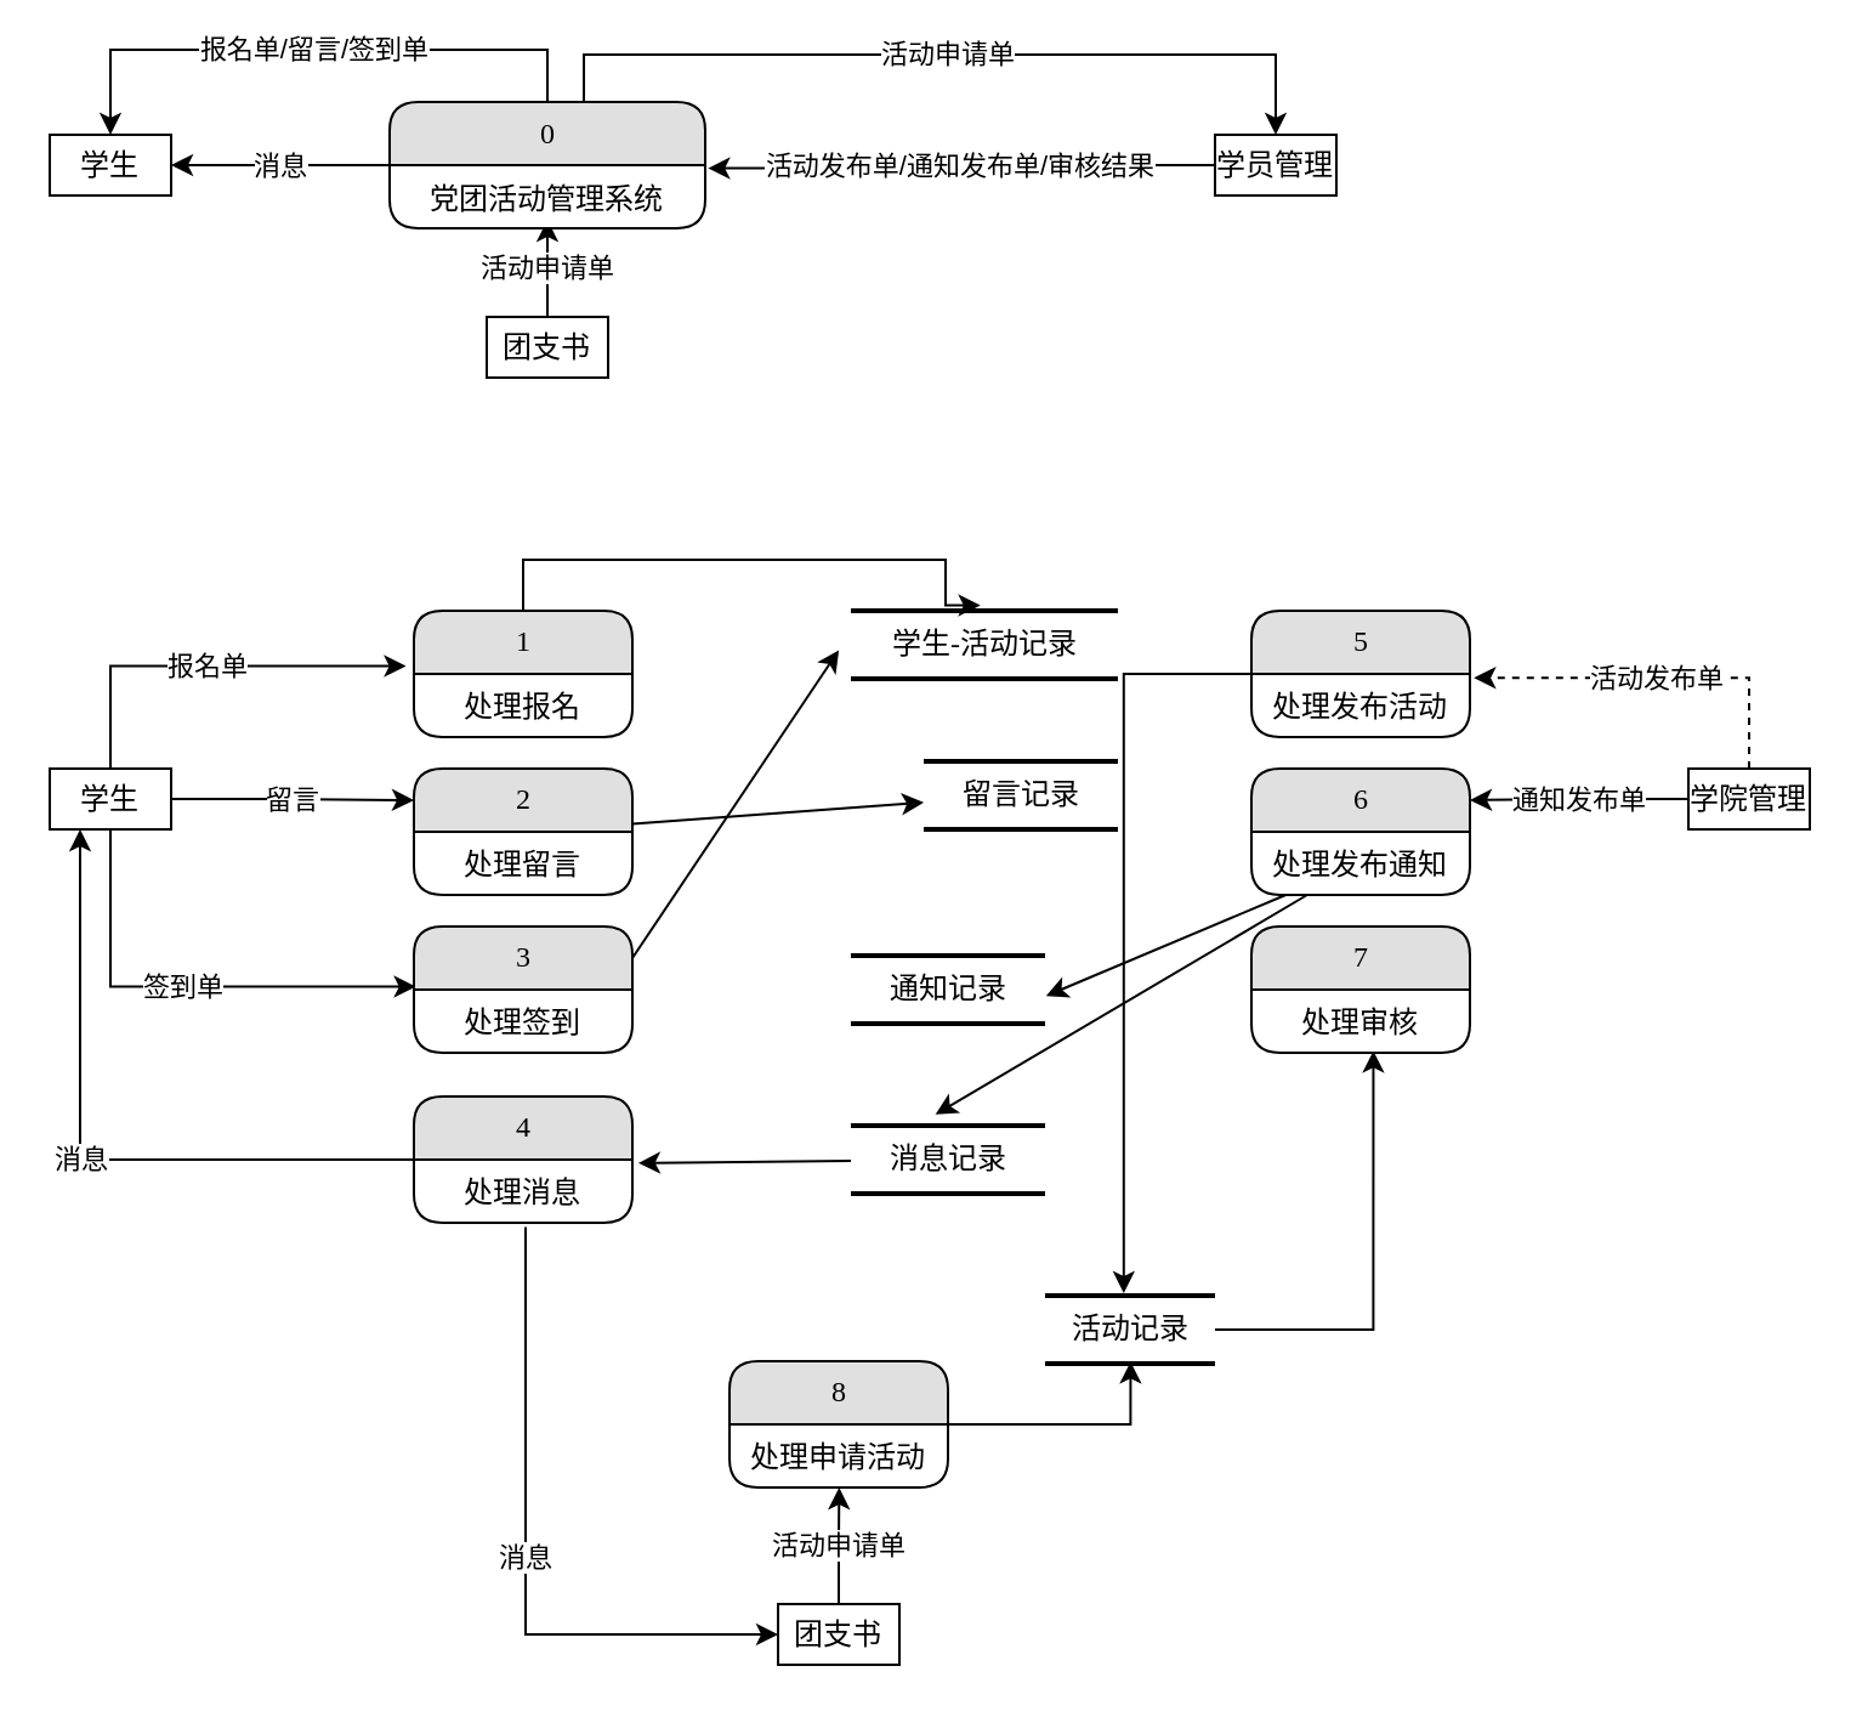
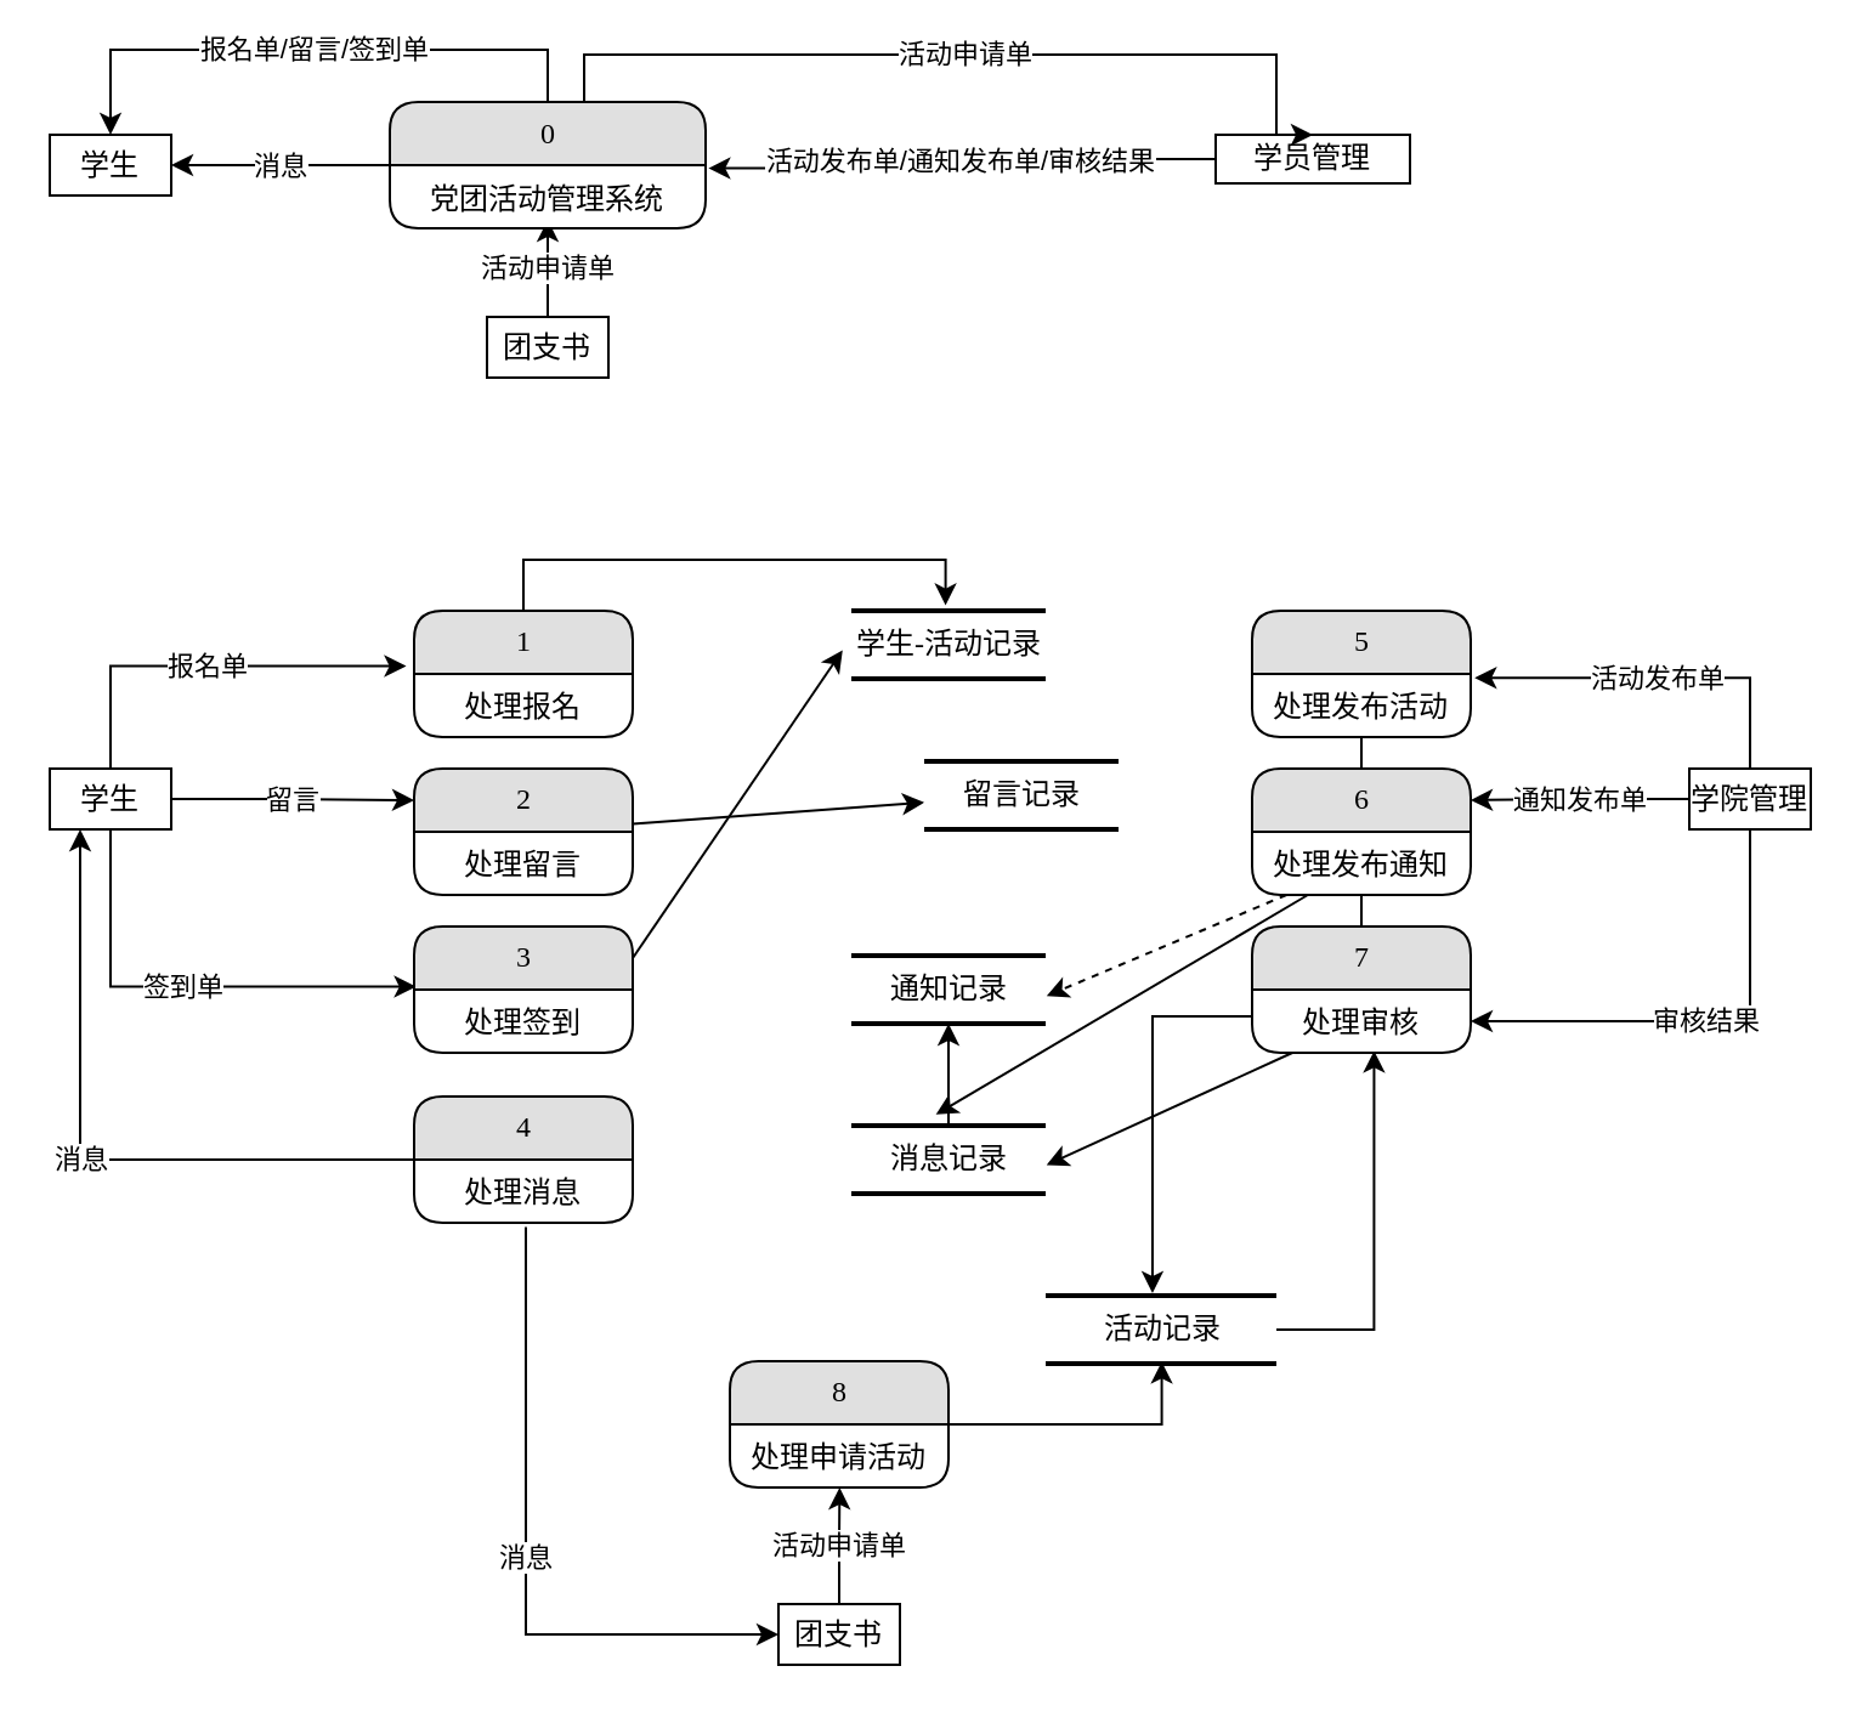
- <mxCell id="8" value="学员管理" style="whiteSpace=wrap;html=1;rounded=0;shadow=0;comic=0;labelBackgroundColor=none;strokeWidth=1;fontFamily=Verdana;fontSize=12;align=center;" parent="1" vertex="1"><mxGeometry x="500" y="55" width="50" height="25" as="geometry" /></mxCell>
+ <mxCell id="8" value="学员管理" style="whiteSpace=wrap;html=1;rounded=0;shadow=0;comic=0;labelBackgroundColor=none;strokeWidth=1;fontFamily=Verdana;fontSize=12;align=center;" parent="1" vertex="1"><mxGeometry x="500" y="55" width="80" height="20" as="geometry" /></mxCell>
- <mxCell id="25" value="学生-活动记录" style="html=1;rounded=0;shadow=0;comic=0;labelBackgroundColor=none;strokeWidth=2;fontFamily=Verdana;fontSize=12;align=center;shape=mxgraph.ios7ui.horLines;" parent="1" vertex="1"><mxGeometry x="350" y="251" width="110" height="28" as="geometry" /></mxCell>
+ <mxCell id="25" value="学生-活动记录" style="html=1;rounded=0;shadow=0;comic=0;labelBackgroundColor=none;strokeWidth=2;fontFamily=Verdana;fontSize=12;align=center;shape=mxgraph.ios7ui.horLines;" parent="1" vertex="1"><mxGeometry x="350" y="251" width="80" height="28" as="geometry" /></mxCell>
- <mxCell id="19" value="活动发布单" style="edgeStyle=orthogonalEdgeStyle;rounded=0;orthogonalLoop=1;jettySize=auto;html=1;entryX=1.018;entryY=0.062;entryDx=0;entryDy=0;entryPerimeter=0;dashed=1;" parent="1" source="22" target="35" edge="1"><mxGeometry relative="1" as="geometry" /></mxCell>
+ <mxCell id="19" value="活动发布单" style="edgeStyle=orthogonalEdgeStyle;rounded=0;orthogonalLoop=1;jettySize=auto;html=1;entryX=1.018;entryY=0.062;entryDx=0;entryDy=0;entryPerimeter=0;" parent="1" source="22" target="35" edge="1"><mxGeometry relative="1" as="geometry" /></mxCell>
- <mxCell id="54" style="rounded=0;orthogonalLoop=1;jettySize=auto;html=1;entryX=1.005;entryY=0.593;entryDx=0;entryDy=0;entryPerimeter=0;" parent="1" source="37" target="29" edge="1"><mxGeometry relative="1" as="geometry" /></mxCell>
+ <mxCell id="54" style="rounded=0;orthogonalLoop=1;jettySize=auto;html=1;entryX=1.005;entryY=0.593;entryDx=0;entryDy=0;entryPerimeter=0;dashed=1;" parent="1" source="37" target="29" edge="1"><mxGeometry relative="1" as="geometry" /></mxCell>
+ <mxCell id="21" value="审核结果" style="edgeStyle=orthogonalEdgeStyle;rounded=0;orthogonalLoop=1;jettySize=auto;html=1;" parent="1" source="22" target="39" edge="1"><mxGeometry relative="1" as="geometry" /></mxCell>
+ <mxCell id="53" style="rounded=0;orthogonalLoop=1;jettySize=auto;html=1;entryX=1.005;entryY=0.579;entryDx=0;entryDy=0;entryPerimeter=0;" parent="1" source="39" target="28" edge="1"><mxGeometry relative="1" as="geometry" /></mxCell>
- <mxCell id="27" style="rounded=0;orthogonalLoop=1;jettySize=auto;html=1;entryX=1.027;entryY=0.054;entryDx=0;entryDy=0;entryPerimeter=0;" parent="1" source="28" target="50" edge="1"><mxGeometry relative="1" as="geometry"><mxPoint x="270" y="477" as="targetPoint" /></mxGeometry></mxCell>
+ <mxCell id="27" style="rounded=0;orthogonalLoop=1;jettySize=auto;html=1;" parent="1" source="28" target="29" edge="1"><mxGeometry relative="1" as="geometry"><mxPoint x="270" y="477" as="targetPoint" /></mxGeometry></mxCell>
- <mxCell id="3" value="活动记录" style="html=1;rounded=0;shadow=0;comic=0;labelBackgroundColor=none;strokeWidth=2;fontFamily=Verdana;fontSize=12;align=center;shape=mxgraph.ios7ui.horLines;" parent="1" vertex="1"><mxGeometry x="430" y="533" width="70" height="28" as="geometry" /></mxCell>
+ <mxCell id="3" value="活动记录" style="html=1;rounded=0;shadow=0;comic=0;labelBackgroundColor=none;strokeWidth=2;fontFamily=Verdana;fontSize=12;align=center;shape=mxgraph.ios7ui.horLines;" parent="1" vertex="1"><mxGeometry x="430" y="533" width="95" height="28" as="geometry" /></mxCell>
